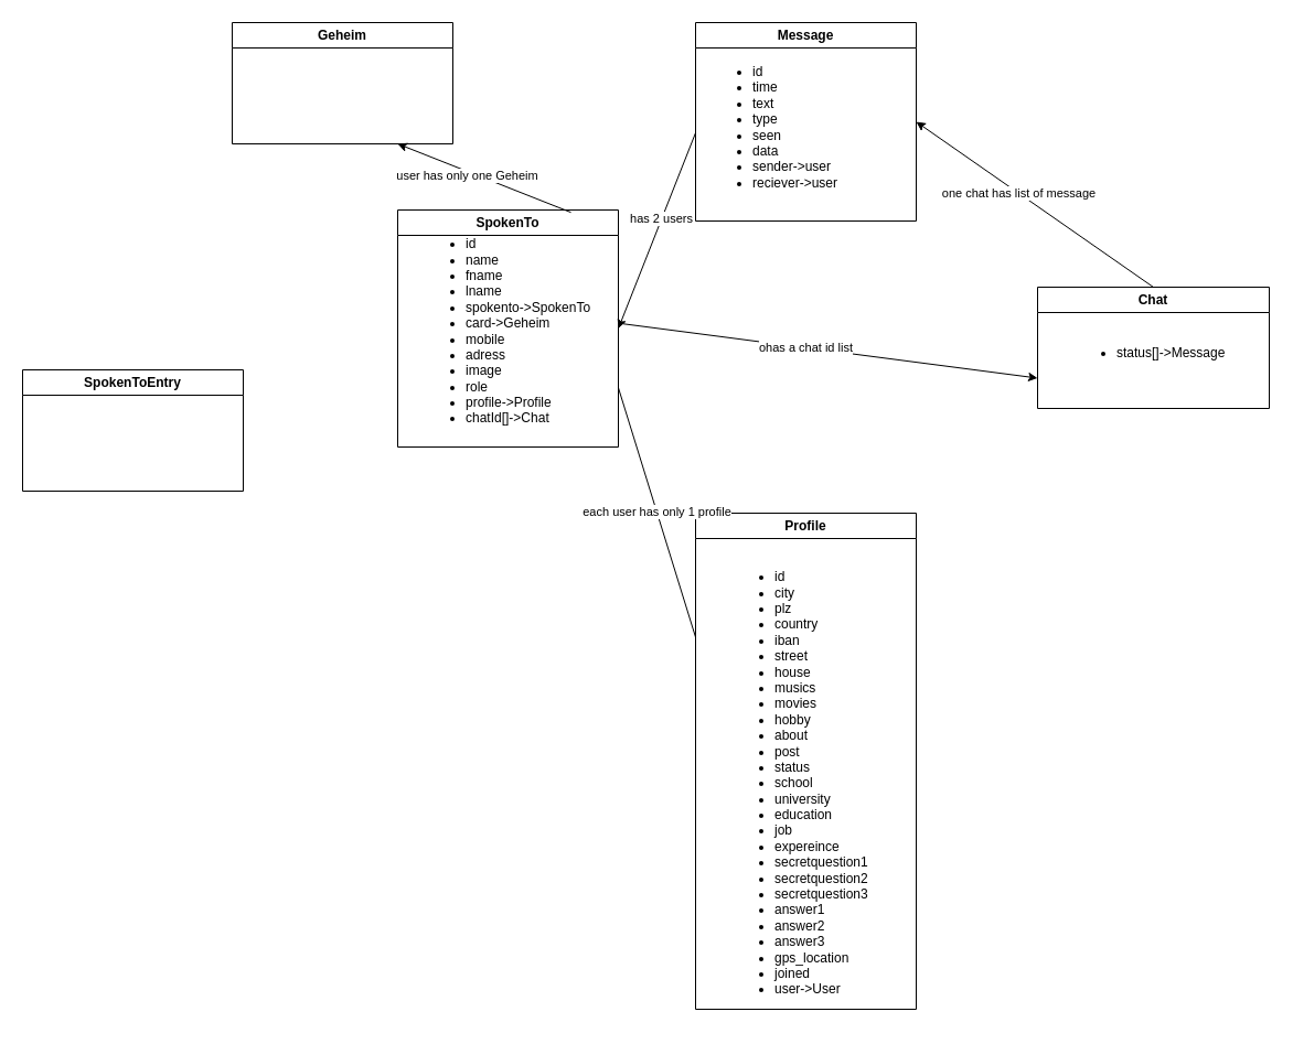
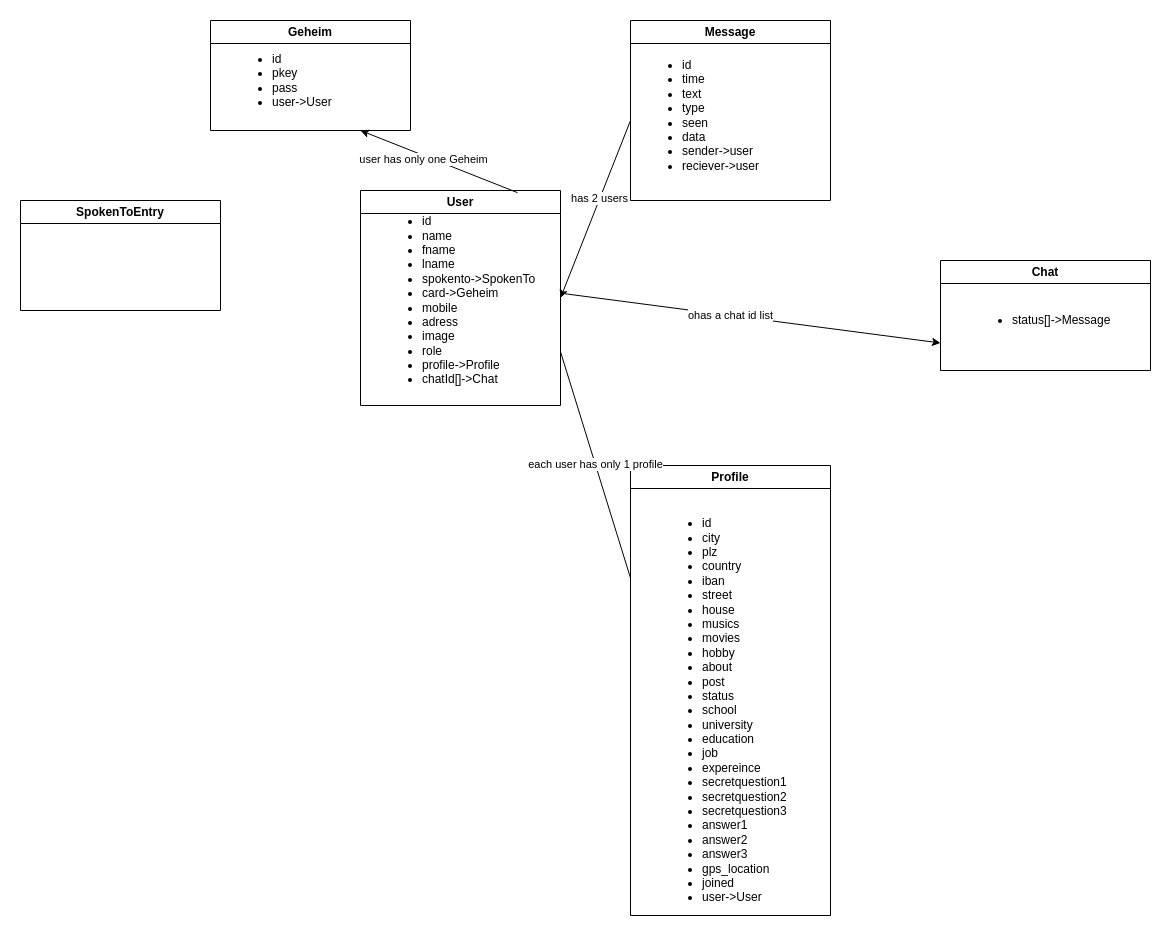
+ <mxCell id="9" value="&lt;ul&gt;&lt;li&gt;id&lt;/li&gt;&lt;li&gt;pkey&lt;/li&gt;&lt;li&gt;pass&lt;/li&gt;&lt;li&gt;user-&amp;gt;User&lt;/li&gt;&lt;/ul&gt;" style="text;html=1;align=left;verticalAlign=middle;resizable=0;points=[];autosize=1;strokeColor=none;fillColor=none;" vertex="1" parent="8"><mxGeometry x="20" y="10" width="120" height="100" as="geometry" /></mxCell>
- <mxCell id="18" value="" style="endArrow=classic;html=1;rounded=0;exitX=0.5;exitY=0;exitDx=0;exitDy=0;entryX=1;entryY=0.5;entryDx=0;entryDy=0;" edge="1" parent="1" source="11" target="2"><mxGeometry width="50" height="50" relative="1" as="geometry"><mxPoint x="430" y="240" as="sourcePoint" /><mxPoint x="480" y="190" as="targetPoint" /></mxGeometry></mxCell>
- <mxCell id="19" value="one chat has list of message" style="edgeLabel;html=1;align=center;verticalAlign=middle;resizable=0;points=[];" vertex="1" connectable="0" parent="18"><mxGeometry x="0.14" relative="1" as="geometry"><mxPoint as="offset" /></mxGeometry></mxCell>
- <mxCell id="4" value="SpokenTo" style="swimlane;whiteSpace=wrap;html=1;" vertex="1" parent="1"><mxGeometry x="360" y="190" width="200" height="215" as="geometry" /></mxCell>
+ <mxCell id="4" value="User" style="swimlane;whiteSpace=wrap;html=1;" vertex="1" parent="1"><mxGeometry x="360" y="190" width="200" height="215" as="geometry" /></mxCell>
- <mxCell id="10" value="SpokenToEntry" style="swimlane;whiteSpace=wrap;html=1;" vertex="1" parent="1"><mxGeometry x="20" y="335" width="200" height="110" as="geometry" /></mxCell>
+ <mxCell id="10" value="SpokenToEntry" style="swimlane;whiteSpace=wrap;html=1;" vertex="1" parent="1"><mxGeometry x="20" y="200" width="200" height="110" as="geometry" /></mxCell>
